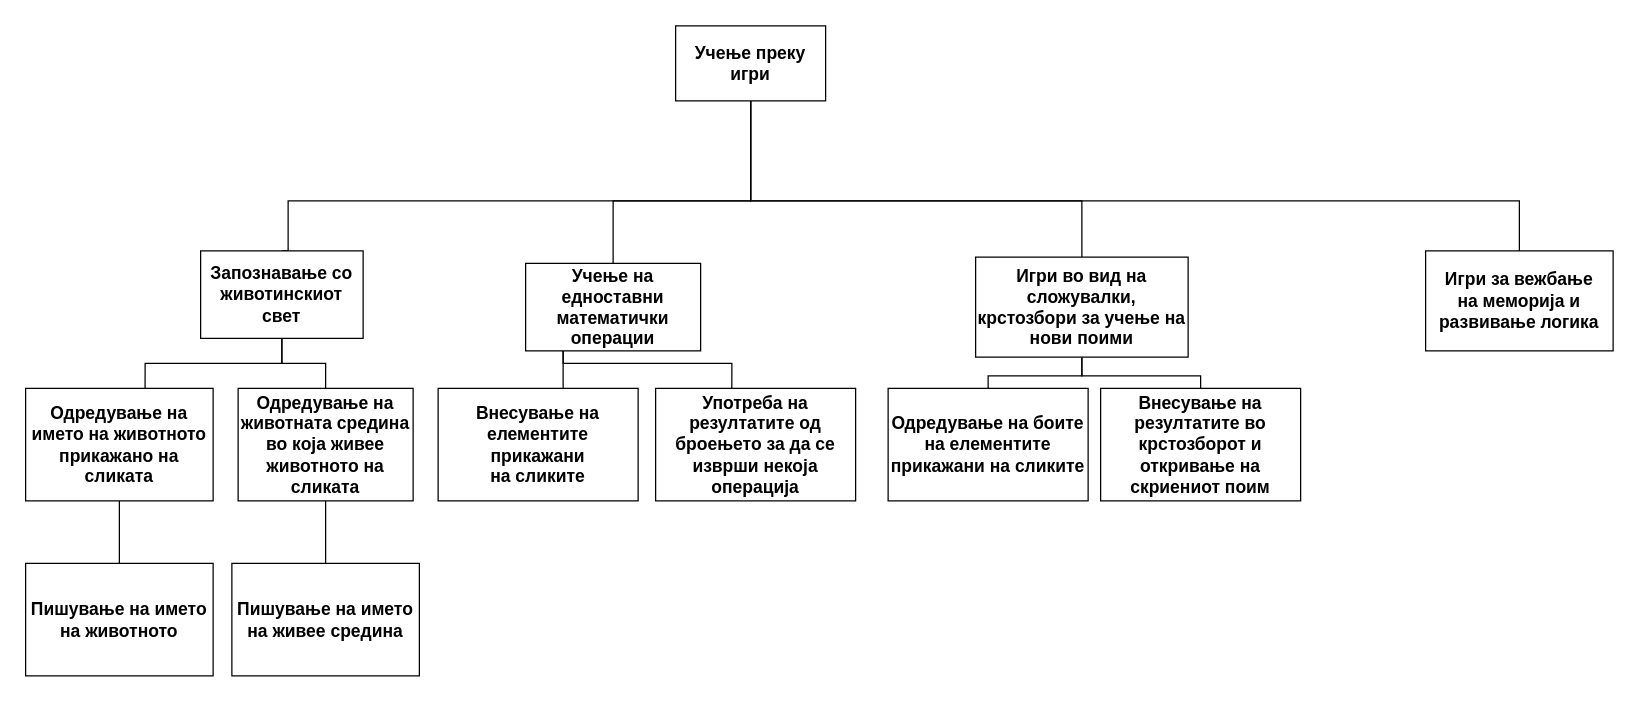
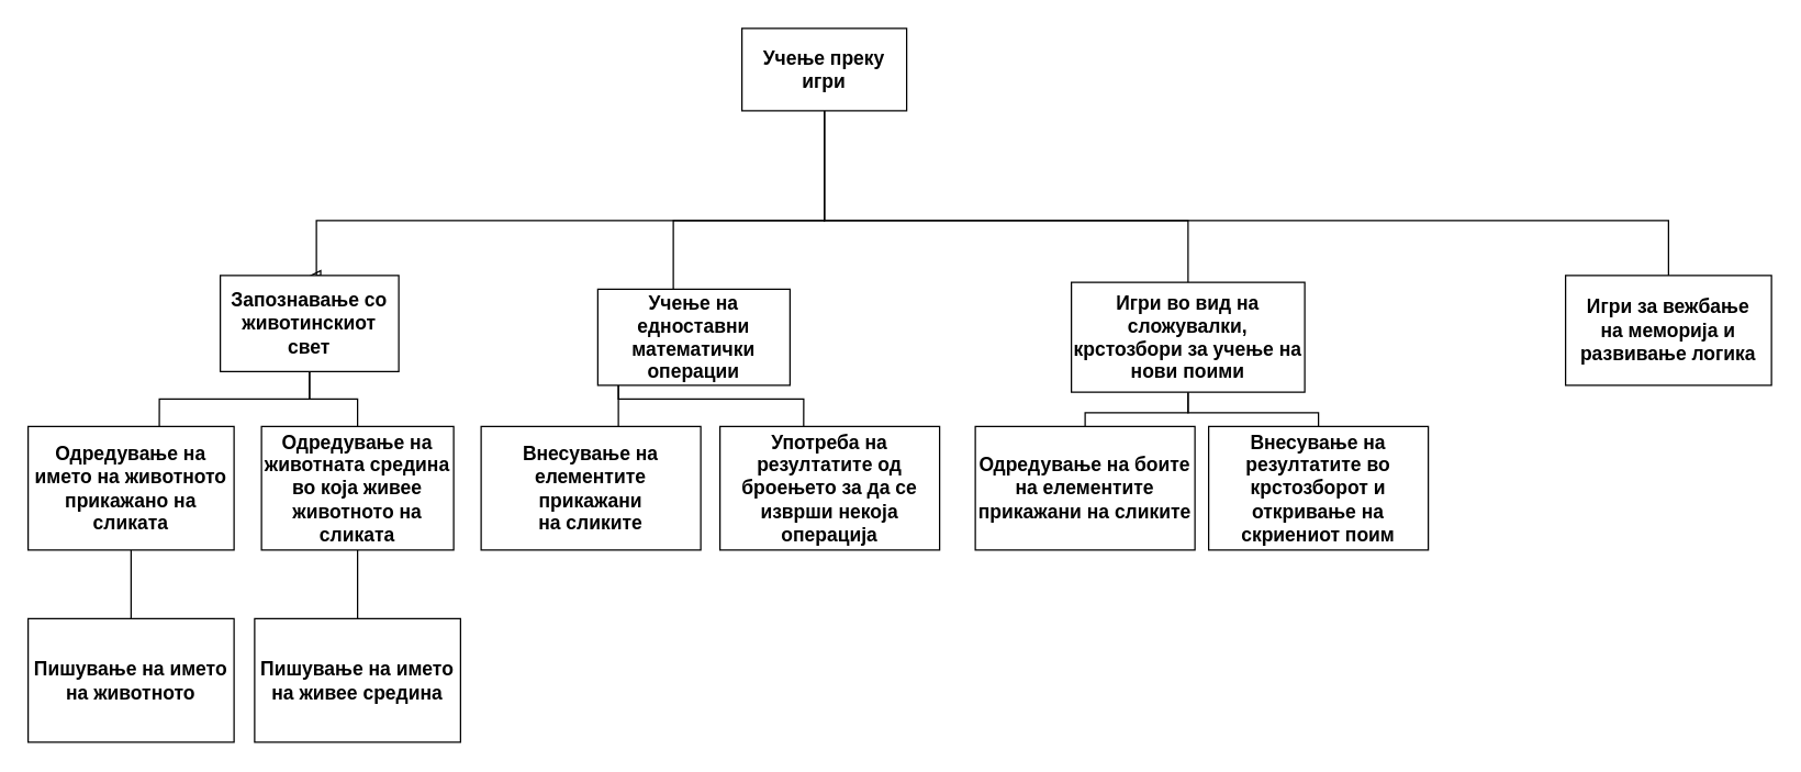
- <mxCell id="2" style="edgeStyle=orthogonalEdgeStyle;rounded=0;orthogonalLoop=1;jettySize=auto;html=1;entryX=0.5;entryY=0;entryDx=0;entryDy=0;endArrow=none;endFill=0;" parent="1" source="6" target="9" edge="1"><mxGeometry relative="1" as="geometry"><Array as="points"><mxPoint x="600" y="160" /><mxPoint x="230" y="160" /><mxPoint x="230" y="200" /></Array></mxGeometry></mxCell>
+ <mxCell id="2" style="edgeStyle=orthogonalEdgeStyle;rounded=0;orthogonalLoop=1;jettySize=auto;html=1;entryX=0.5;entryY=0;entryDx=0;entryDy=0;endArrow=block;endFill=0;" parent="1" source="6" target="9" edge="1"><mxGeometry relative="1" as="geometry"><Array as="points"><mxPoint x="600" y="160" /><mxPoint x="230" y="160" /><mxPoint x="230" y="200" /></Array></mxGeometry></mxCell>
- <mxCell id="12" value="&lt;b&gt;&lt;font style=&quot;font-size: 14px&quot;&gt;Учење на едноставни математички операции&lt;br&gt;&lt;/font&gt;&lt;/b&gt;" style="rounded=0;whiteSpace=wrap;html=1;" parent="1" vertex="1"><mxGeometry x="420" y="210" width="140" height="70" as="geometry" /></mxCell>
+ <mxCell id="12" value="&lt;b&gt;&lt;font style=&quot;font-size: 14px&quot;&gt;Учење на едноставни математички операции&lt;br&gt;&lt;/font&gt;&lt;/b&gt;" style="rounded=0;whiteSpace=wrap;html=1;" parent="1" vertex="1"><mxGeometry x="435" y="210" width="140" height="70" as="geometry" /></mxCell>
